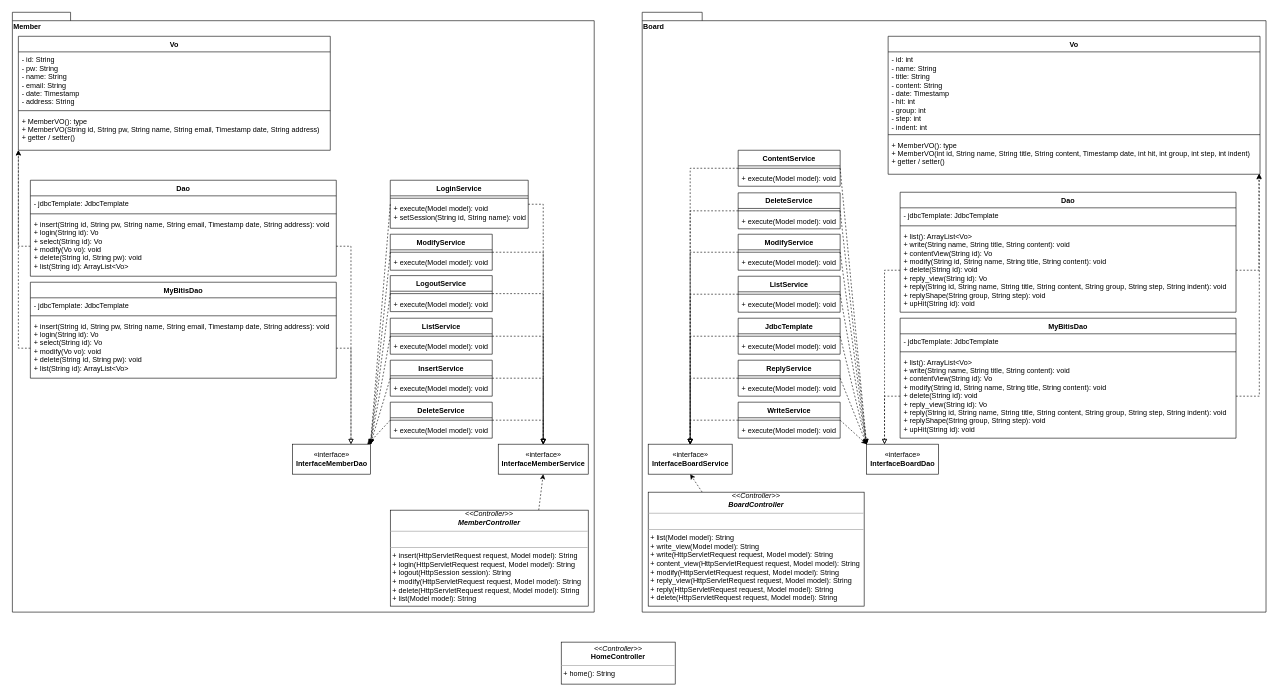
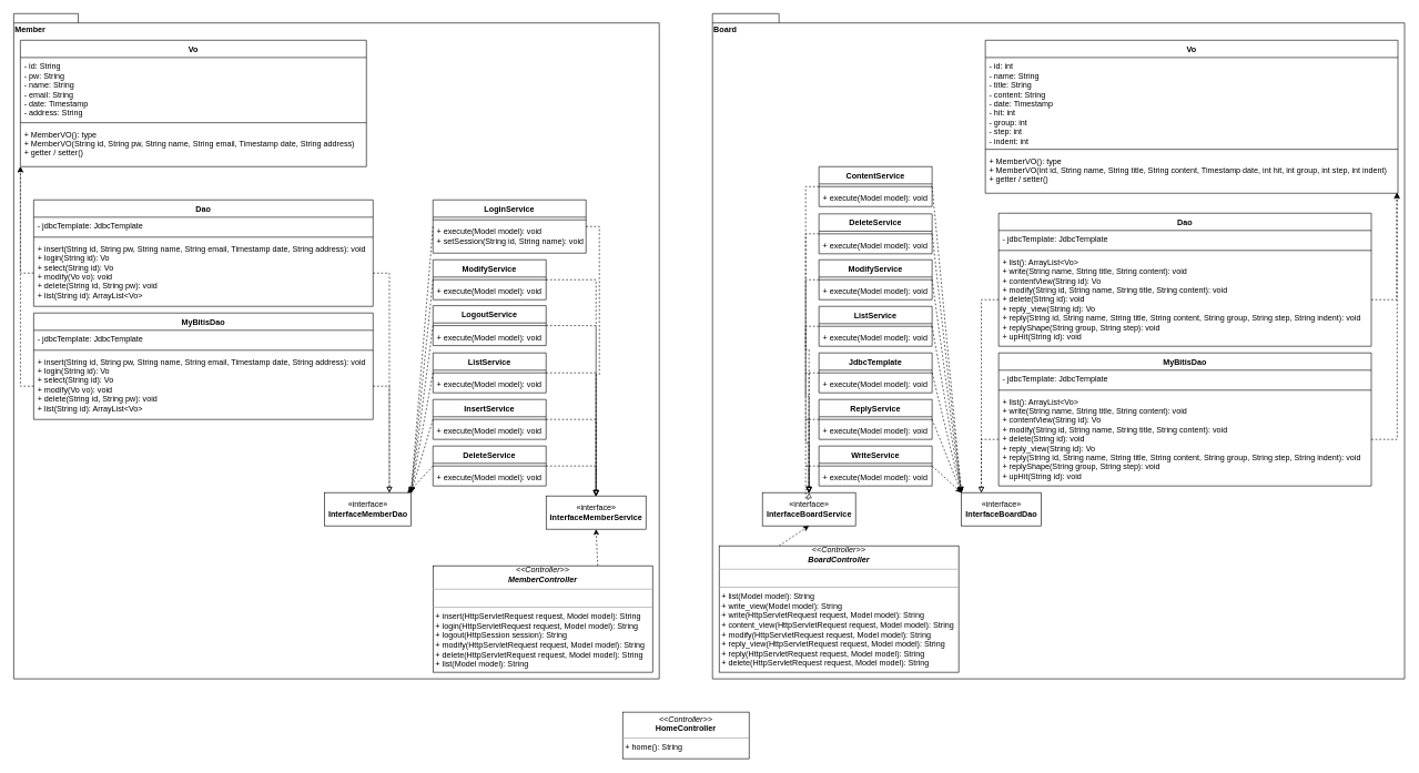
- <mxCell id="15" value="«interface»&lt;br&gt;&lt;b&gt;InterfaceMemberService&lt;/b&gt;" style="html=1;" vertex="1" parent="1"><mxGeometry x="830" y="740" width="150" height="50" as="geometry" /></mxCell>
+ <mxCell id="15" value="«interface»&lt;br&gt;&lt;b&gt;InterfaceMemberService&lt;/b&gt;" style="html=1;" vertex="1" parent="1"><mxGeometry x="820" y="745" width="150" height="50" as="geometry" /></mxCell>
- <mxCell id="14" value="«interface»&lt;br&gt;&lt;b&gt;InterfaceBoardService&lt;/b&gt;" style="html=1;" vertex="1" parent="1"><mxGeometry x="1080" y="740" width="140" height="50" as="geometry" /></mxCell>
+ <mxCell id="14" value="«interface»&lt;br&gt;&lt;b&gt;InterfaceBoardService&lt;/b&gt;" style="html=1;" vertex="1" parent="1"><mxGeometry x="1145" y="740" width="140" height="50" as="geometry" /></mxCell>
